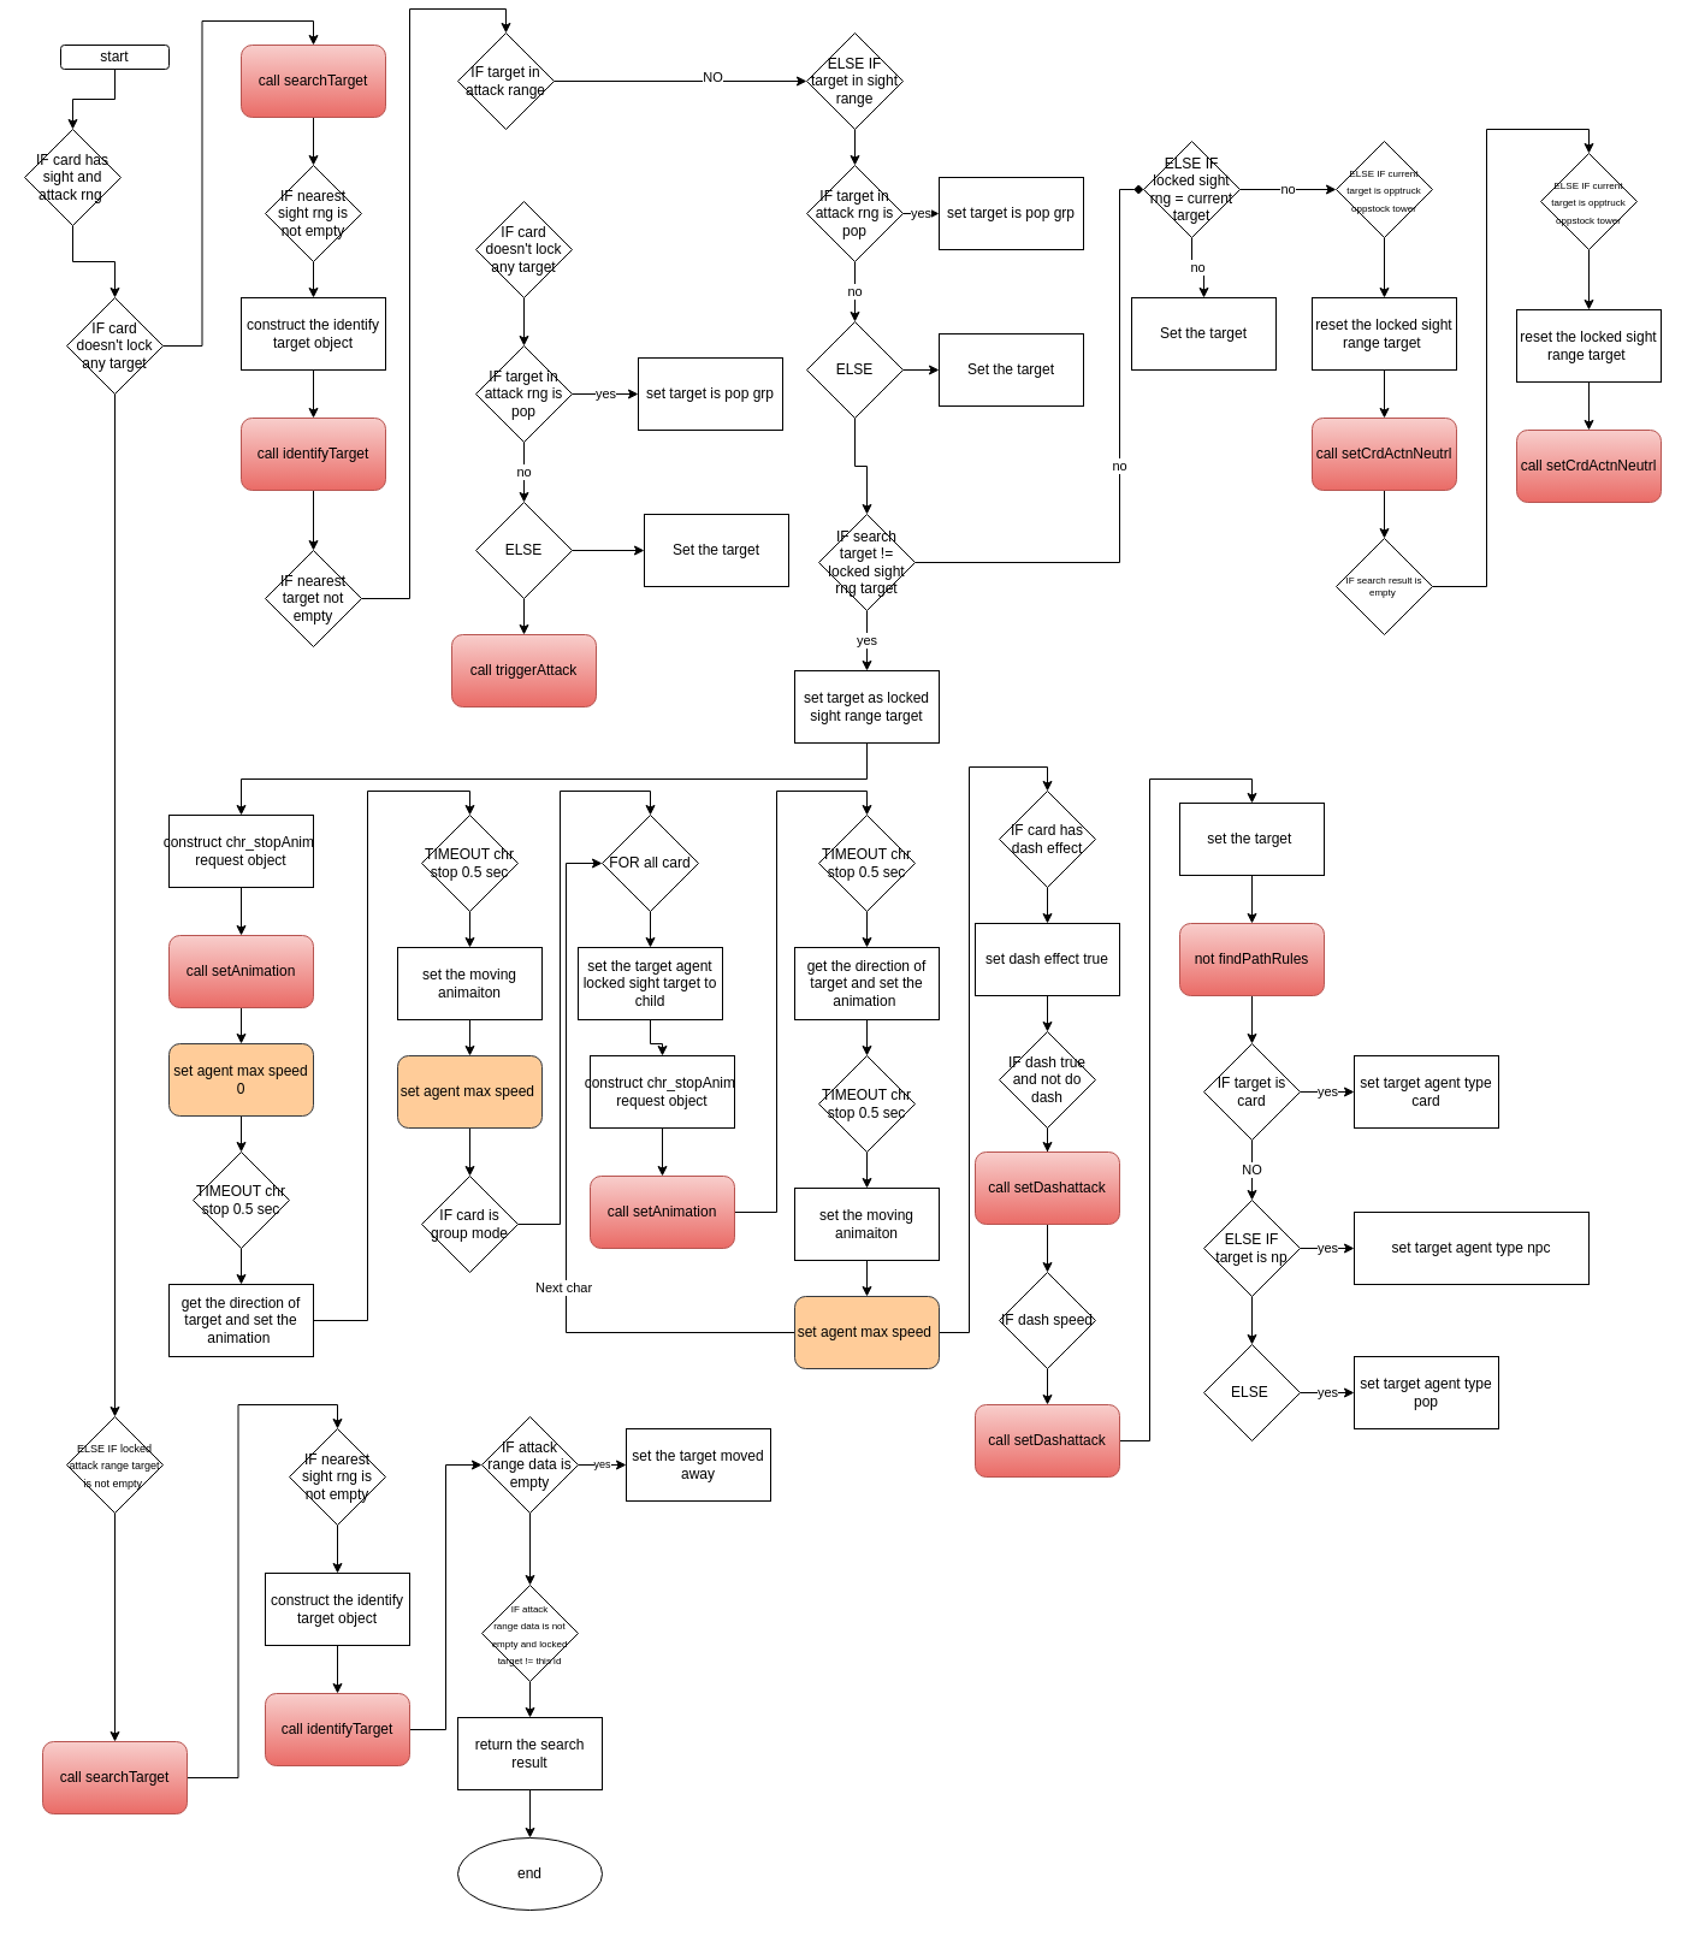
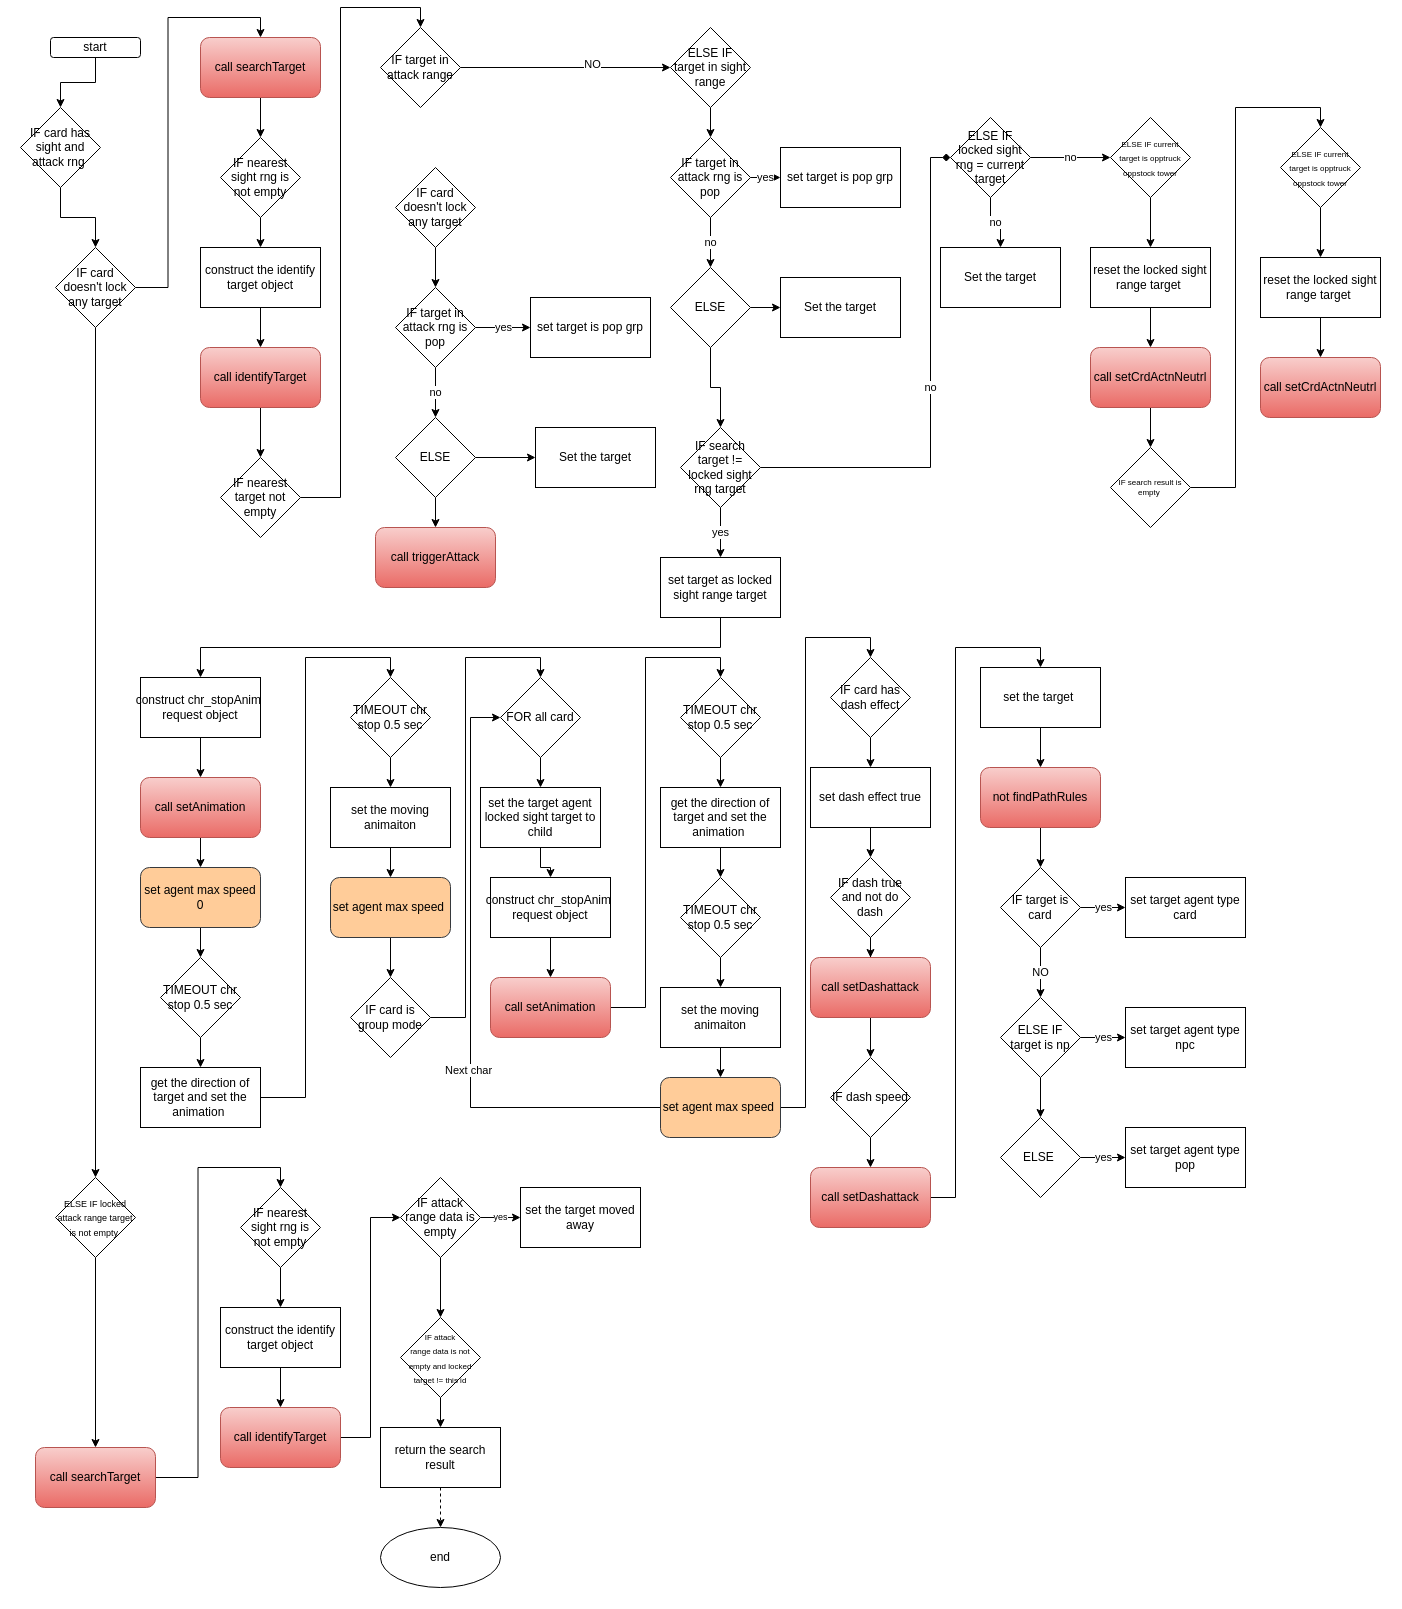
- <mxCell id="109" value="set target agent type npc" style="whiteSpace=wrap;html=1;" vertex="1" parent="1"><mxGeometry x="1125" y="1000" width="195" height="60" as="geometry" /></mxCell>
+ <mxCell id="109" value="set target agent type npc" style="whiteSpace=wrap;html=1;" vertex="1" parent="1"><mxGeometry x="1125" y="1000" width="120" height="60" as="geometry" /></mxCell>
- <mxCell id="146" value="" style="edgeStyle=orthogonalEdgeStyle;rounded=0;orthogonalLoop=1;jettySize=auto;html=1;fontSize=8;" edge="1" parent="1" source="147" target="148"><mxGeometry relative="1" as="geometry" /></mxCell>
+ <mxCell id="146" value="" style="edgeStyle=orthogonalEdgeStyle;rounded=0;orthogonalLoop=1;jettySize=auto;html=1;fontSize=8;dashed=1;" edge="1" parent="1" source="147" target="148"><mxGeometry relative="1" as="geometry" /></mxCell>
